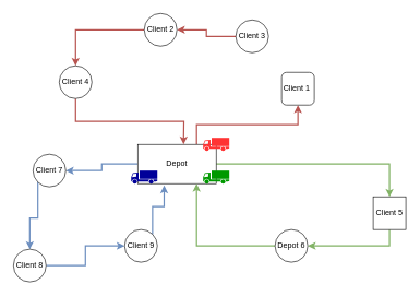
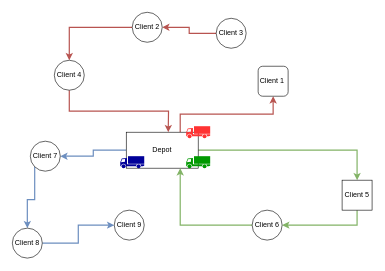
- <mxCell id="21" style="edgeStyle=orthogonalEdgeStyle;rounded=0;orthogonalLoop=1;jettySize=auto;html=1;exitX=1;exitY=0;exitDx=0;exitDy=0;entryX=0.337;entryY=1.043;entryDx=0;entryDy=0;entryPerimeter=0;strokeWidth=2;fillColor=#dae8fc;strokeColor=#6c8ebf;" edge="1" parent="1" source="22" target="5"><mxGeometry relative="1" as="geometry" /></mxCell>
- <mxCell id="20" value="Depot 6" style="ellipse;whiteSpace=wrap;html=1;aspect=fixed;" vertex="1" parent="1"><mxGeometry x="420" y="350" width="50" height="50" as="geometry" /></mxCell>
+ <mxCell id="20" value="Client 6" style="ellipse;whiteSpace=wrap;html=1;aspect=fixed;" vertex="1" parent="1"><mxGeometry x="420" y="350" width="50" height="50" as="geometry" /></mxCell>
